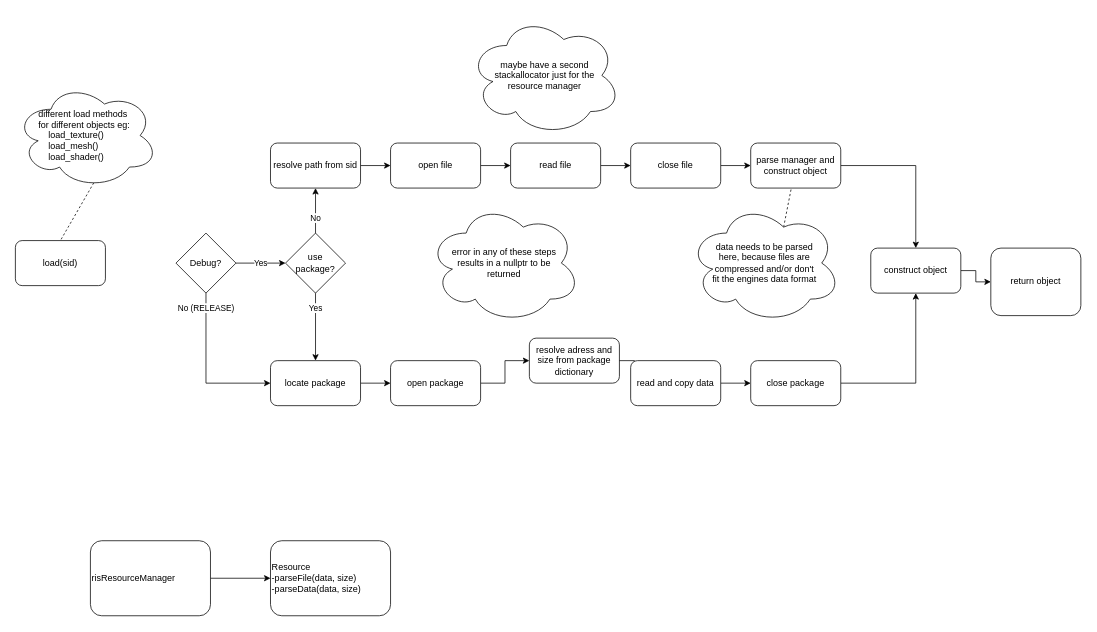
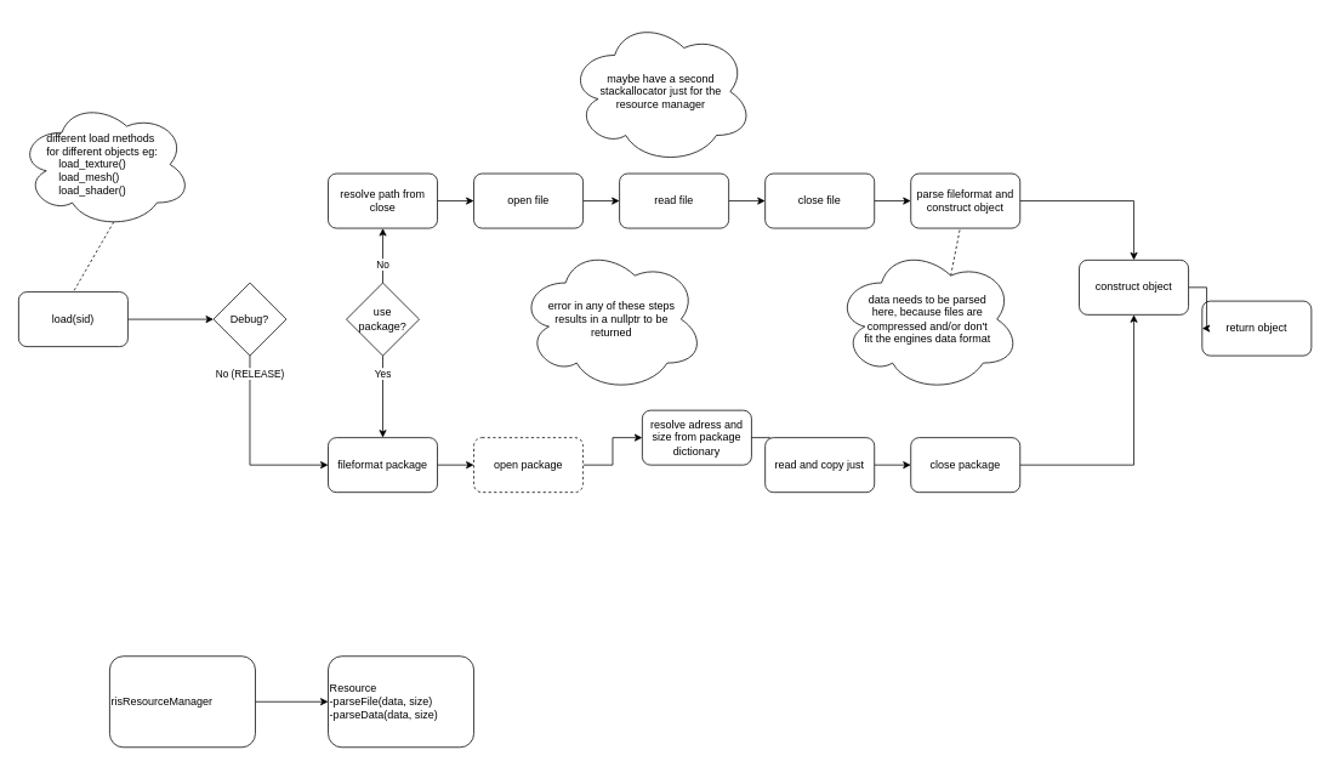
- <mxCell id="13" value="resolve path from sid" style="rounded=1;whiteSpace=wrap;html=1;" parent="1" vertex="1"><mxGeometry x="360" y="190" width="120" height="60" as="geometry" /></mxCell>
+ <mxCell id="13" value="resolve path from close" style="rounded=1;whiteSpace=wrap;html=1;" parent="1" vertex="1"><mxGeometry x="360" y="190" width="120" height="60" as="geometry" /></mxCell>
- <mxCell id="31" value="parse manager and construct object" style="rounded=1;whiteSpace=wrap;html=1;" parent="1" vertex="1"><mxGeometry x="1000" y="190" width="120" height="60" as="geometry" /></mxCell>
+ <mxCell id="31" value="parse fileformat and construct object" style="rounded=1;whiteSpace=wrap;html=1;" parent="1" vertex="1"><mxGeometry x="1000" y="190" width="120" height="60" as="geometry" /></mxCell>
+ <mxCell id="2" style="edgeStyle=orthogonalEdgeStyle;rounded=0;orthogonalLoop=1;jettySize=auto;html=1;entryX=0;entryY=0.5;entryDx=0;entryDy=0;" parent="1" source="3" target="6" edge="1"><mxGeometry relative="1" as="geometry" /></mxCell>
- <mxCell id="4" value="Yes" style="edgeStyle=orthogonalEdgeStyle;rounded=0;orthogonalLoop=1;jettySize=auto;html=1;" parent="1" source="6" target="9" edge="1"><mxGeometry relative="1" as="geometry" /></mxCell>
- <mxCell id="33" value="construct object" style="rounded=1;whiteSpace=wrap;html=1;" parent="1" vertex="1"><mxGeometry x="1160" y="330" width="120" height="60" as="geometry" /></mxCell>
+ <mxCell id="33" value="construct object" style="rounded=1;whiteSpace=wrap;html=1;" parent="1" vertex="1"><mxGeometry x="1185" y="285" width="120" height="60" as="geometry" /></mxCell>
- <mxCell id="29" value="return object" style="rounded=1;whiteSpace=wrap;html=1;" parent="1" vertex="1"><mxGeometry x="1320" y="330" width="120" height="90" as="geometry" /></mxCell>
+ <mxCell id="29" value="return object" style="rounded=1;whiteSpace=wrap;html=1;" parent="1" vertex="1"><mxGeometry x="1320" y="330" width="120" height="60" as="geometry" /></mxCell>
- <mxCell id="11" value="locate package" style="rounded=1;whiteSpace=wrap;html=1;" parent="1" vertex="1"><mxGeometry x="360" y="480" width="120" height="60" as="geometry" /></mxCell>
+ <mxCell id="11" value="fileformat package" style="rounded=1;whiteSpace=wrap;html=1;" parent="1" vertex="1"><mxGeometry x="360" y="480" width="120" height="60" as="geometry" /></mxCell>
- <mxCell id="15" value="open package" style="rounded=1;whiteSpace=wrap;html=1;" parent="1" vertex="1"><mxGeometry x="520" y="480" width="120" height="60" as="geometry" /></mxCell>
+ <mxCell id="15" value="open package" style="rounded=1;whiteSpace=wrap;html=1;dashed=1;" parent="1" vertex="1"><mxGeometry x="520" y="480" width="120" height="60" as="geometry" /></mxCell>
- <mxCell id="19" value="read and copy data" style="rounded=1;whiteSpace=wrap;html=1;" parent="1" vertex="1"><mxGeometry x="840" y="480" width="120" height="60" as="geometry" /></mxCell>
+ <mxCell id="19" value="read and copy just" style="rounded=1;whiteSpace=wrap;html=1;" parent="1" vertex="1"><mxGeometry x="840" y="480" width="120" height="60" as="geometry" /></mxCell>
